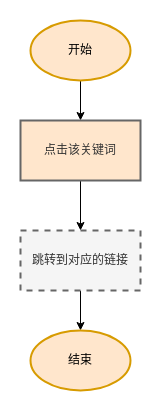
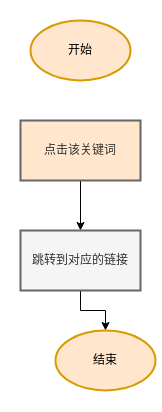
- <mxCell id="2" value="" style="edgeStyle=orthogonalEdgeStyle;rounded=0;orthogonalLoop=1;jettySize=auto;html=1;" edge="1" parent="1" source="3" target="5"><mxGeometry relative="1" as="geometry" /></mxCell>
- <mxCell id="7" value="跳转到对应的链接" style="whiteSpace=wrap;html=1;strokeWidth=2;fillColor=#f5f5f5;fontColor=#333333;strokeColor=#666666;dashed=1;" vertex="1" parent="1"><mxGeometry x="20" y="230" width="120" height="60" as="geometry" /></mxCell>
+ <mxCell id="7" value="跳转到对应的链接" style="whiteSpace=wrap;html=1;strokeWidth=2;fillColor=#f5f5f5;fontColor=#333333;strokeColor=#666666;" vertex="1" parent="1"><mxGeometry x="20" y="230" width="120" height="60" as="geometry" /></mxCell>
- <mxCell id="8" value="结束" style="strokeWidth=2;html=1;shape=mxgraph.flowchart.start_1;whiteSpace=wrap;fillColor=#ffe6cc;strokeColor=#d79b00;" vertex="1" parent="1"><mxGeometry x="30" y="330" width="100" height="60" as="geometry" /></mxCell>
+ <mxCell id="8" value="结束" style="strokeWidth=2;html=1;shape=mxgraph.flowchart.start_1;whiteSpace=wrap;fillColor=#ffe6cc;strokeColor=#d79b00;" vertex="1" parent="1"><mxGeometry x="55" y="330" width="100" height="60" as="geometry" /></mxCell>
